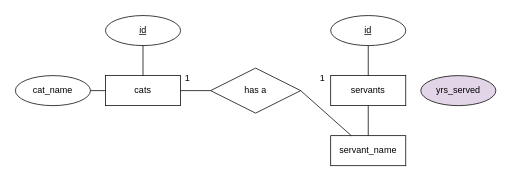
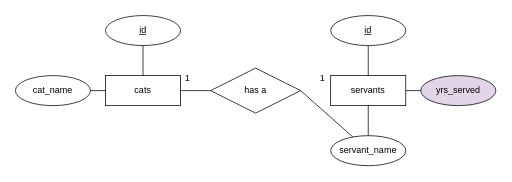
+ <mxCell id="13" value="" style="endArrow=none;html=1;rounded=0;exitX=1;exitY=0.5;exitDx=0;exitDy=0;entryX=0;entryY=0.5;entryDx=0;entryDy=0;" parent="1" source="7" target="8" edge="1"><mxGeometry relative="1" as="geometry"><mxPoint x="500" y="110" as="sourcePoint" /><mxPoint x="500" y="70" as="targetPoint" /></mxGeometry></mxCell>
- <mxCell id="9" value="servant_name" style="whiteSpace=wrap;html=1;align=center;rounded=0;" parent="1" vertex="1"><mxGeometry x="440" y="180" width="100" height="40" as="geometry" /></mxCell>
+ <mxCell id="9" value="servant_name" style="ellipse;whiteSpace=wrap;html=1;align=center;" parent="1" vertex="1"><mxGeometry x="440" y="180" width="100" height="40" as="geometry" /></mxCell>
